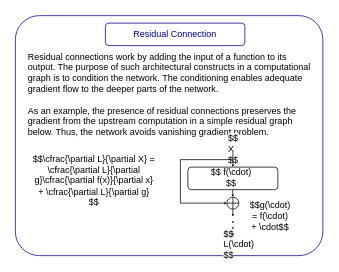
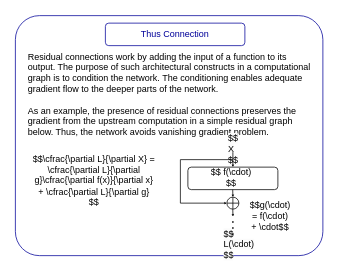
- <mxCell id="4" value="&lt;font color=&quot;#000099&quot;&gt;Residual Connection&lt;/font&gt;" style="rounded=1;whiteSpace=wrap;html=1;strokeColor=#000099;" parent="1" vertex="1"><mxGeometry x="140" y="30" width="186" height="30" as="geometry" /></mxCell>
+ <mxCell id="4" value="&lt;font color=&quot;#000099&quot;&gt;Thus Connection&lt;/font&gt;" style="rounded=1;whiteSpace=wrap;html=1;strokeColor=#000099;" parent="1" vertex="1"><mxGeometry x="140" y="30" width="186" height="30" as="geometry" /></mxCell>
